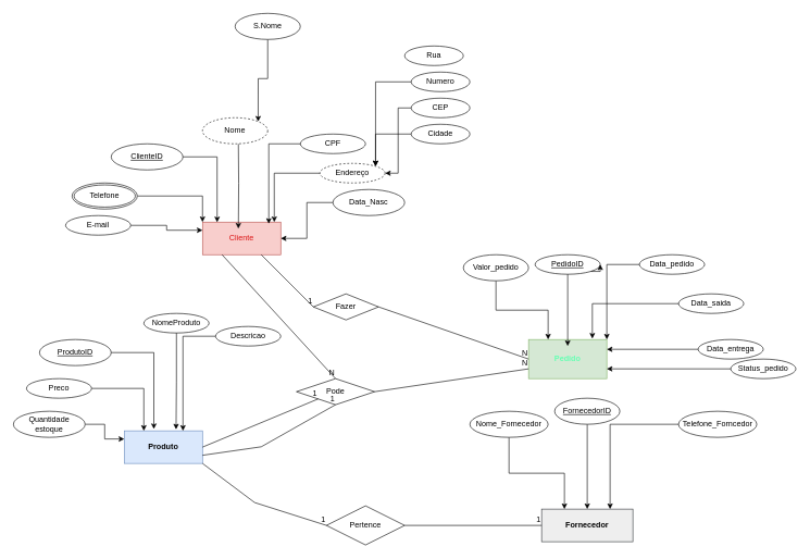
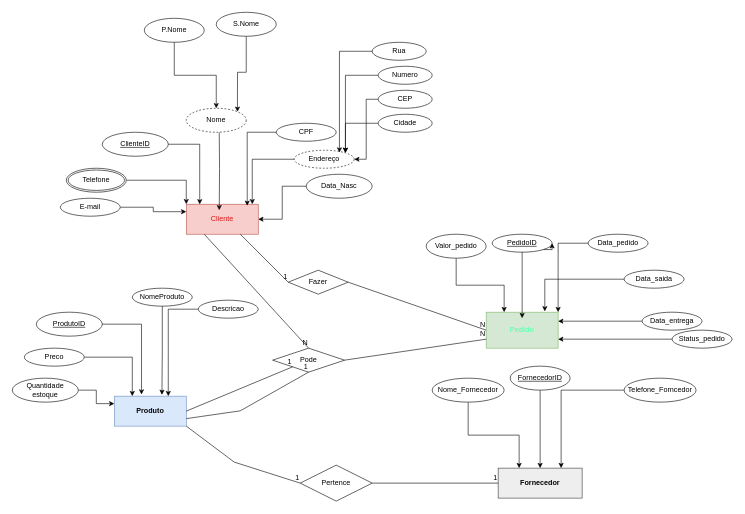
+ <mxCell id="52" value="P.Nome" style="ellipse;whiteSpace=wrap;html=1;align=center;" vertex="1" parent="1"><mxGeometry x="240" y="30" width="100" height="40" as="geometry" /></mxCell>
+ <mxCell id="51" style="edgeStyle=orthogonalEdgeStyle;rounded=0;orthogonalLoop=1;jettySize=auto;html=1;entryX=0.5;entryY=0;entryDx=0;entryDy=0;" edge="1" parent="1" source="52" target="50"><mxGeometry relative="1" as="geometry" /></mxCell>
+ <mxCell id="14" style="edgeStyle=orthogonalEdgeStyle;rounded=0;orthogonalLoop=1;jettySize=auto;html=1;entryX=0.754;entryY=0.127;entryDx=0;entryDy=0;entryPerimeter=0;" edge="1" parent="1" source="13" target="11"><mxGeometry relative="1" as="geometry" /></mxCell>
